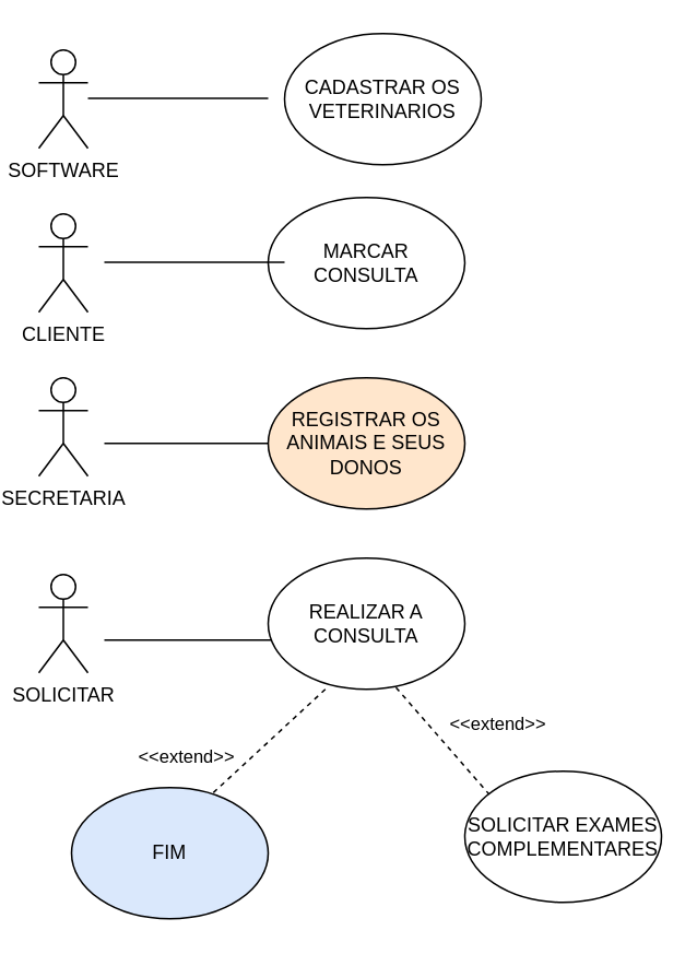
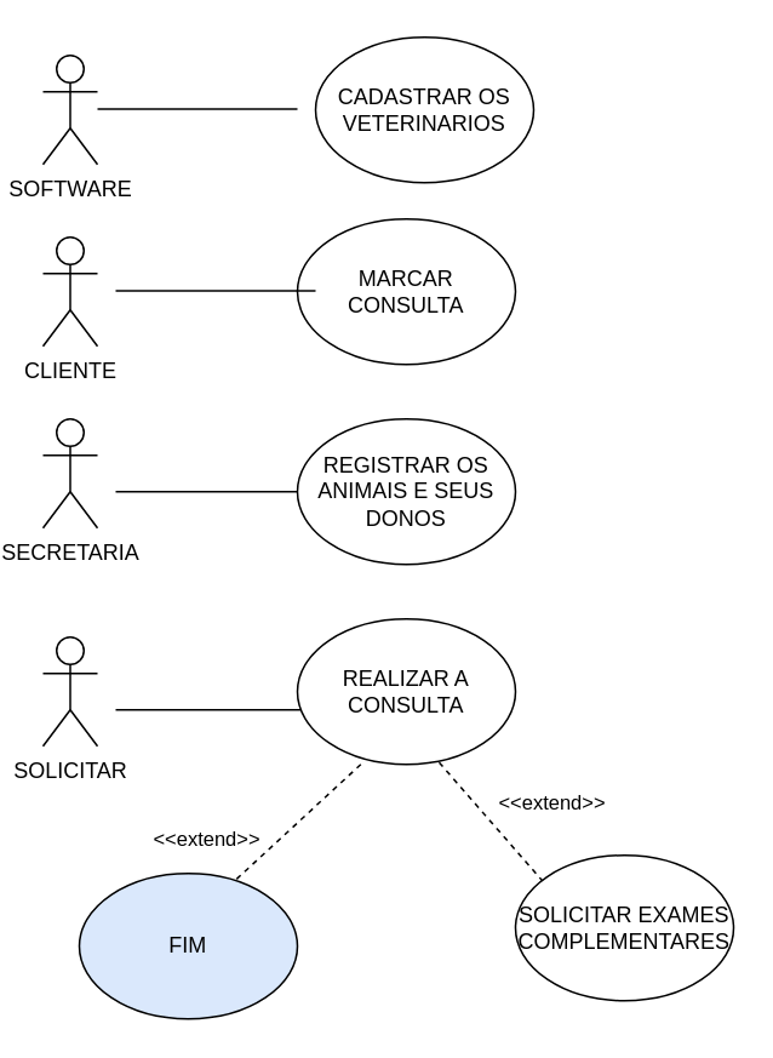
- <mxCell id="7" value="REGISTRAR OS ANIMAIS E SEUS DONOS" style="ellipse;whiteSpace=wrap;html=1;fillColor=#ffe6cc;" vertex="1" parent="1"><mxGeometry x="160" y="230" width="120" height="80" as="geometry" /></mxCell>
+ <mxCell id="7" value="REGISTRAR OS ANIMAIS E SEUS DONOS" style="ellipse;whiteSpace=wrap;html=1;" vertex="1" parent="1"><mxGeometry x="160" y="230" width="120" height="80" as="geometry" /></mxCell>
